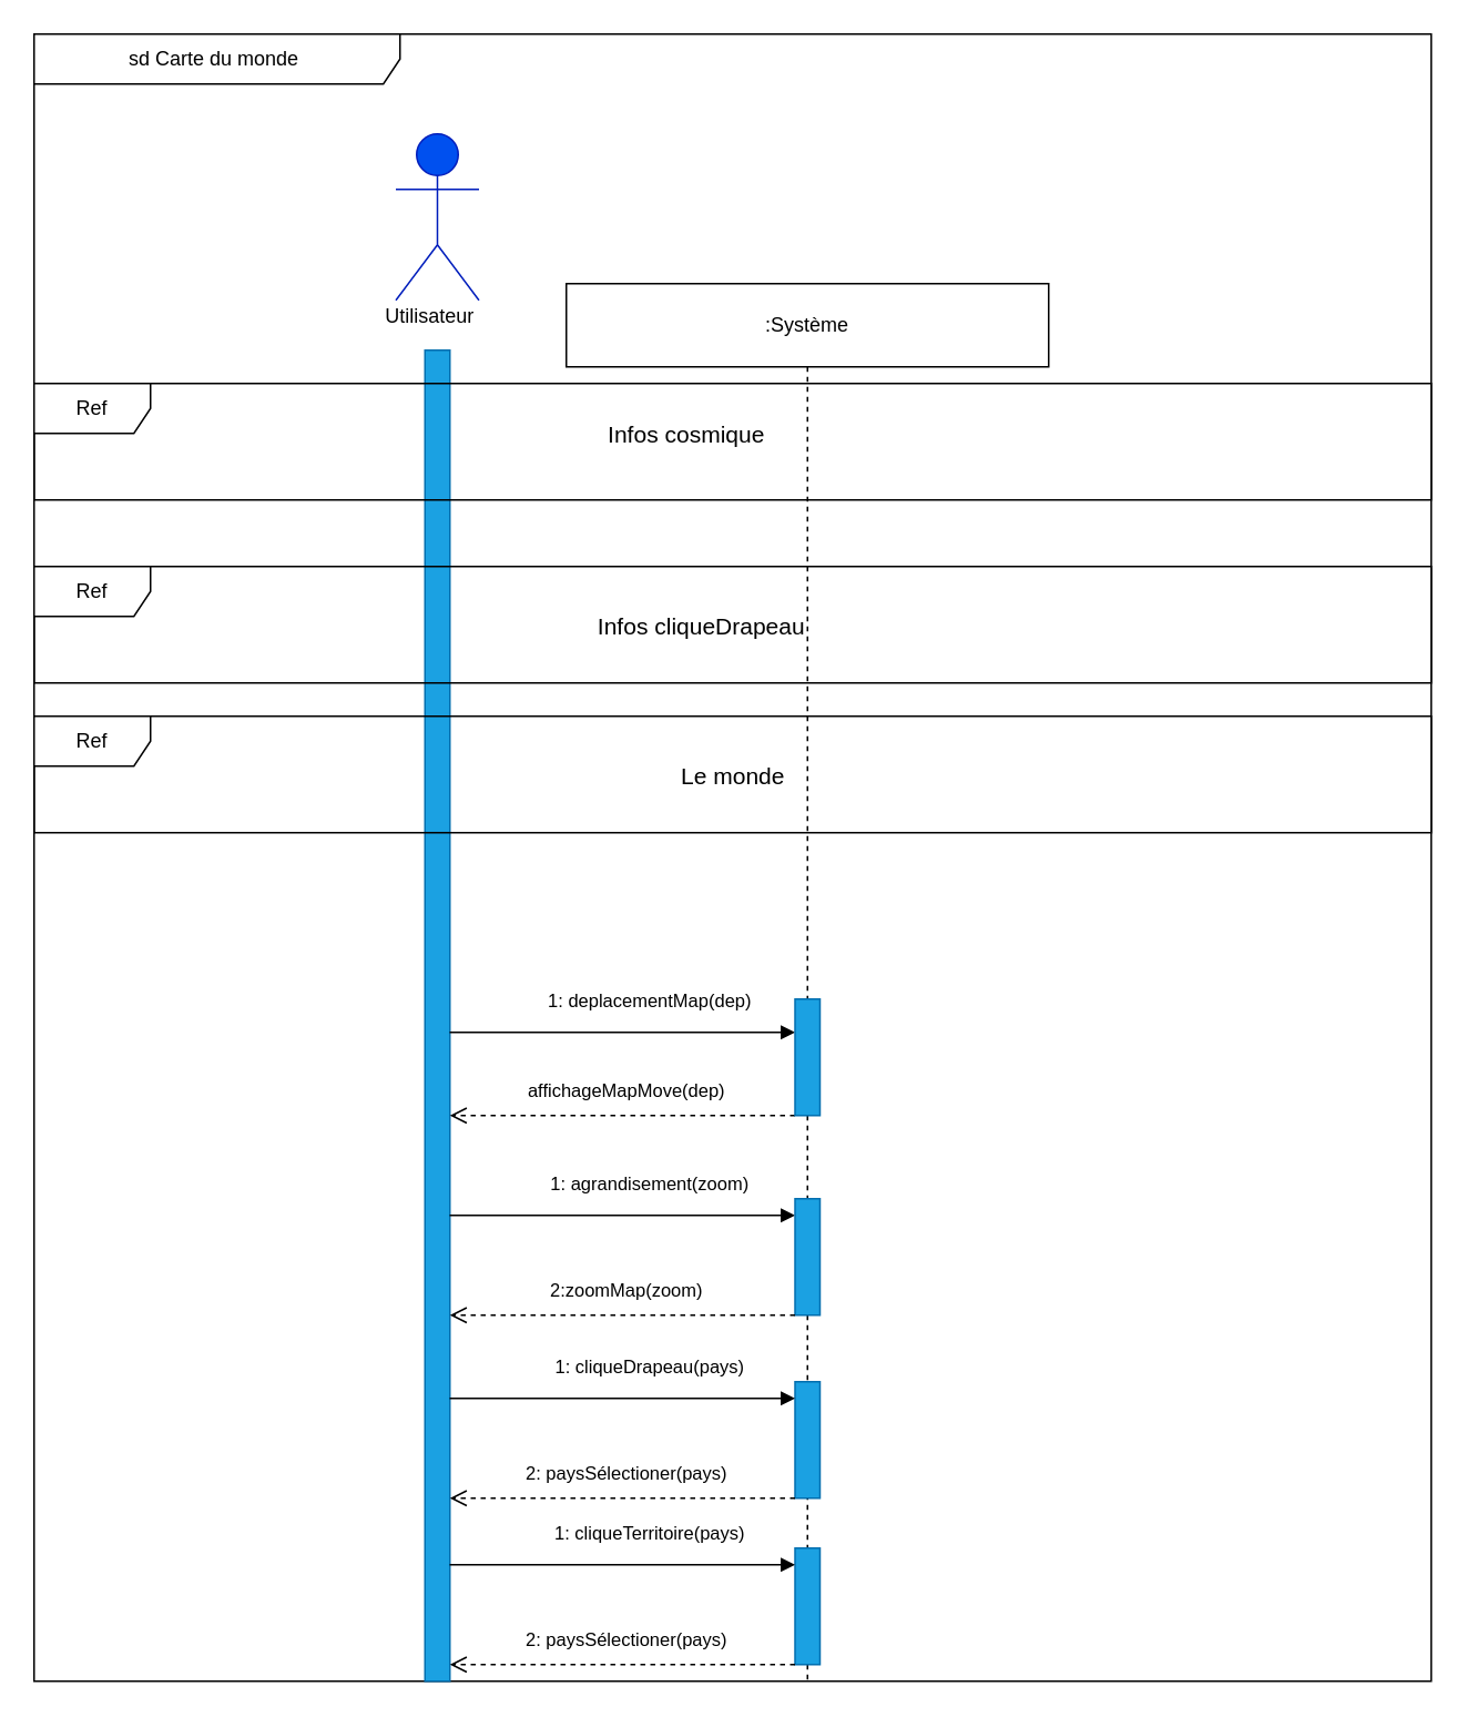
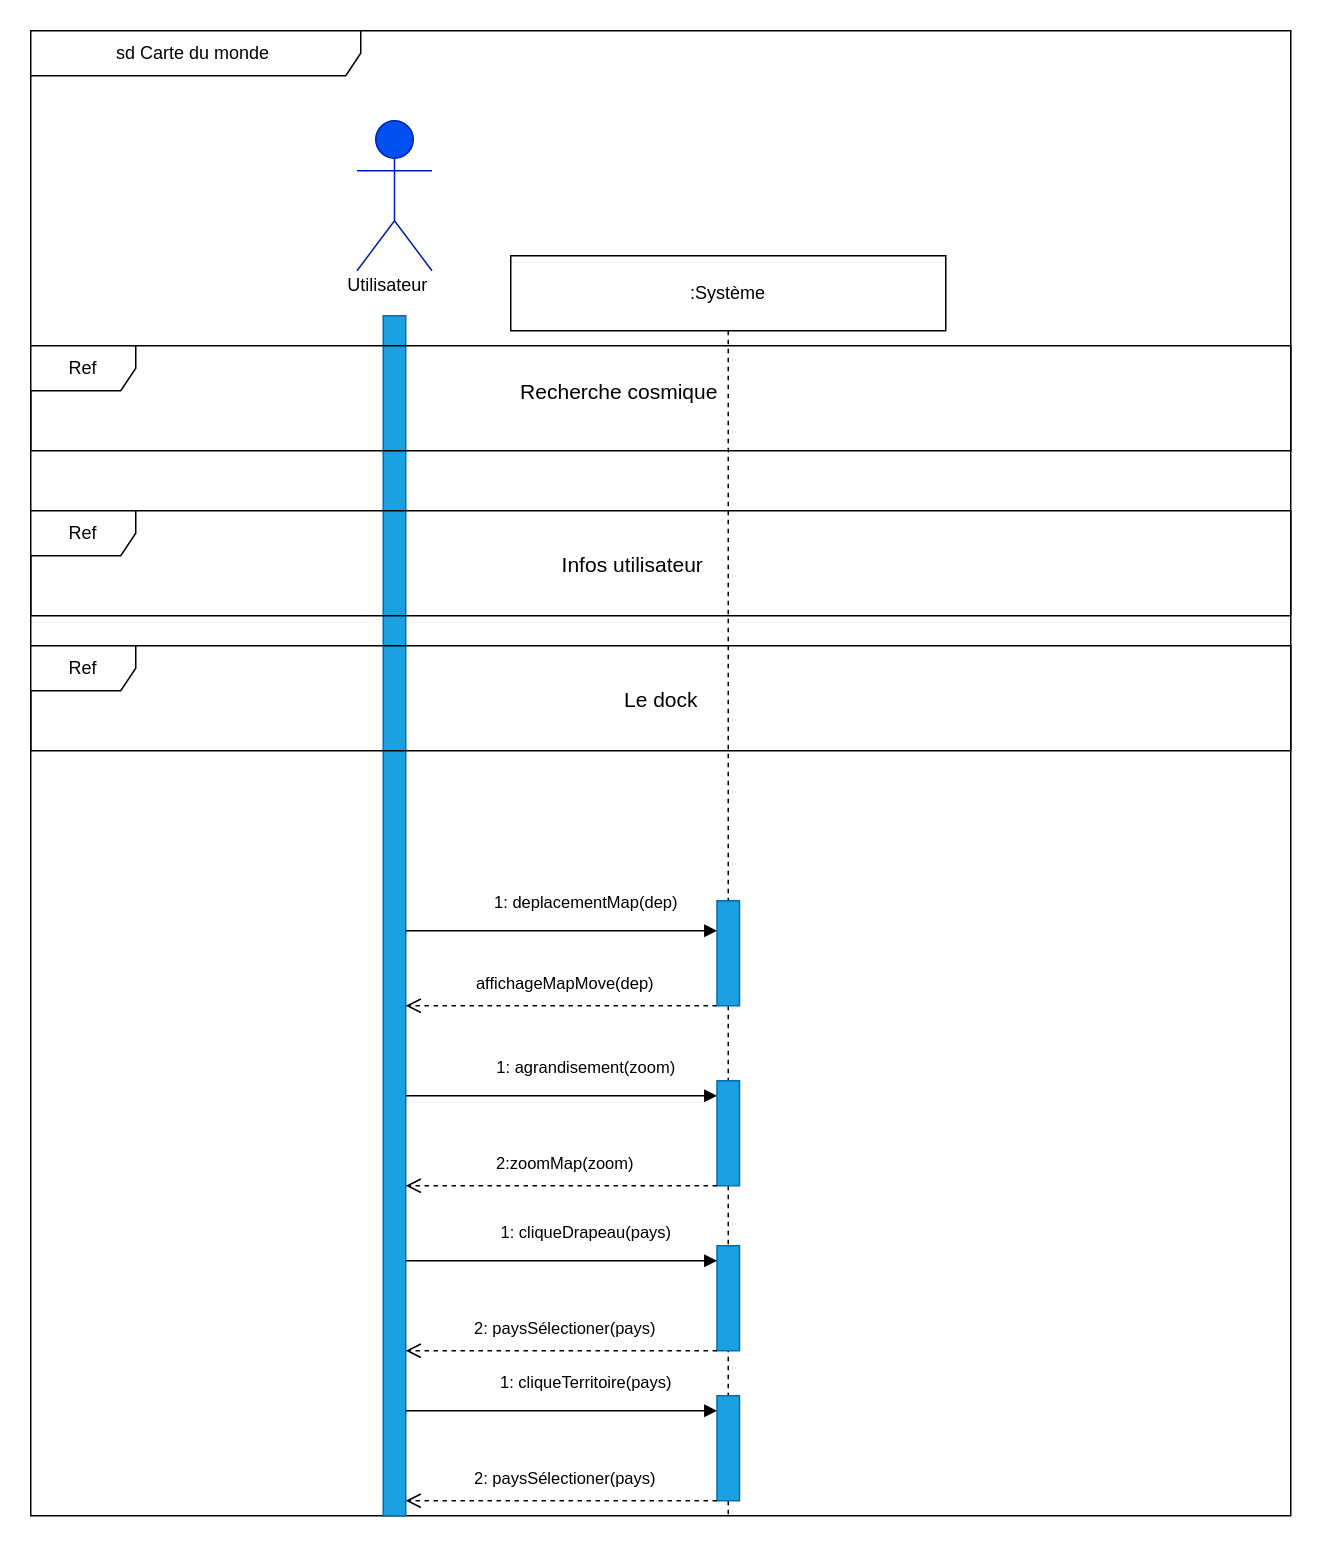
- <mxCell id="14" value="Infos cosmique" style="text;html=1;strokeColor=none;fillColor=none;align=center;verticalAlign=middle;whiteSpace=wrap;overflow=hidden;fontSize=14;" parent="7" vertex="1"><mxGeometry x="-59" y="80" width="262.5" height="20" as="geometry" /></mxCell>
+ <mxCell id="14" value="Recherche cosmique" style="text;html=1;strokeColor=none;fillColor=none;align=center;verticalAlign=middle;whiteSpace=wrap;overflow=hidden;fontSize=14;" parent="7" vertex="1"><mxGeometry x="-59" y="80" width="262.5" height="20" as="geometry" /></mxCell>
- <mxCell id="16" value="Infos cliqueDrapeau" style="text;html=1;strokeColor=none;fillColor=none;align=center;verticalAlign=middle;whiteSpace=wrap;overflow=hidden;fontSize=14;" vertex="1" parent="7"><mxGeometry x="-50" y="195" width="262.5" height="20" as="geometry" /></mxCell>
+ <mxCell id="16" value="Infos utilisateur" style="text;html=1;strokeColor=none;fillColor=none;align=center;verticalAlign=middle;whiteSpace=wrap;overflow=hidden;fontSize=14;" vertex="1" parent="7"><mxGeometry x="-50" y="195" width="262.5" height="20" as="geometry" /></mxCell>
- <mxCell id="21" value="Le monde" style="text;html=1;strokeColor=none;fillColor=none;align=center;verticalAlign=middle;whiteSpace=wrap;overflow=hidden;fontSize=14;" vertex="1" parent="7"><mxGeometry x="-31.25" y="285" width="262.5" height="20" as="geometry" /></mxCell>
+ <mxCell id="21" value="Le dock" style="text;html=1;strokeColor=none;fillColor=none;align=center;verticalAlign=middle;whiteSpace=wrap;overflow=hidden;fontSize=14;" vertex="1" parent="7"><mxGeometry x="-31.25" y="285" width="262.5" height="20" as="geometry" /></mxCell>
